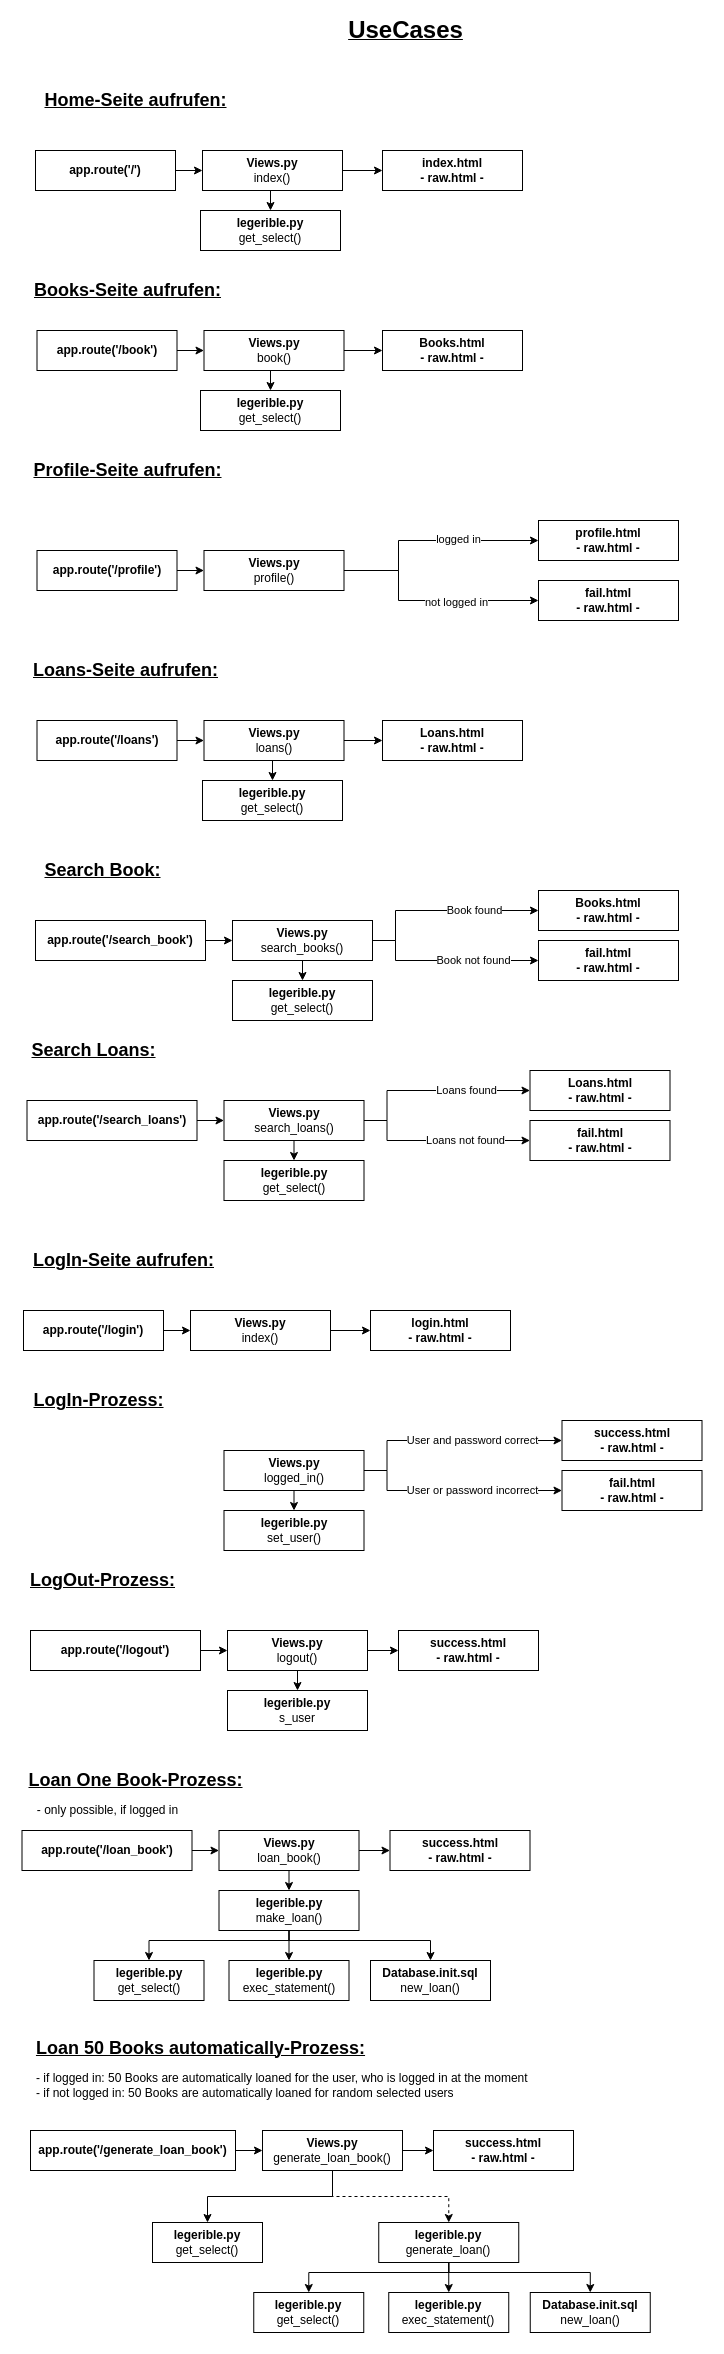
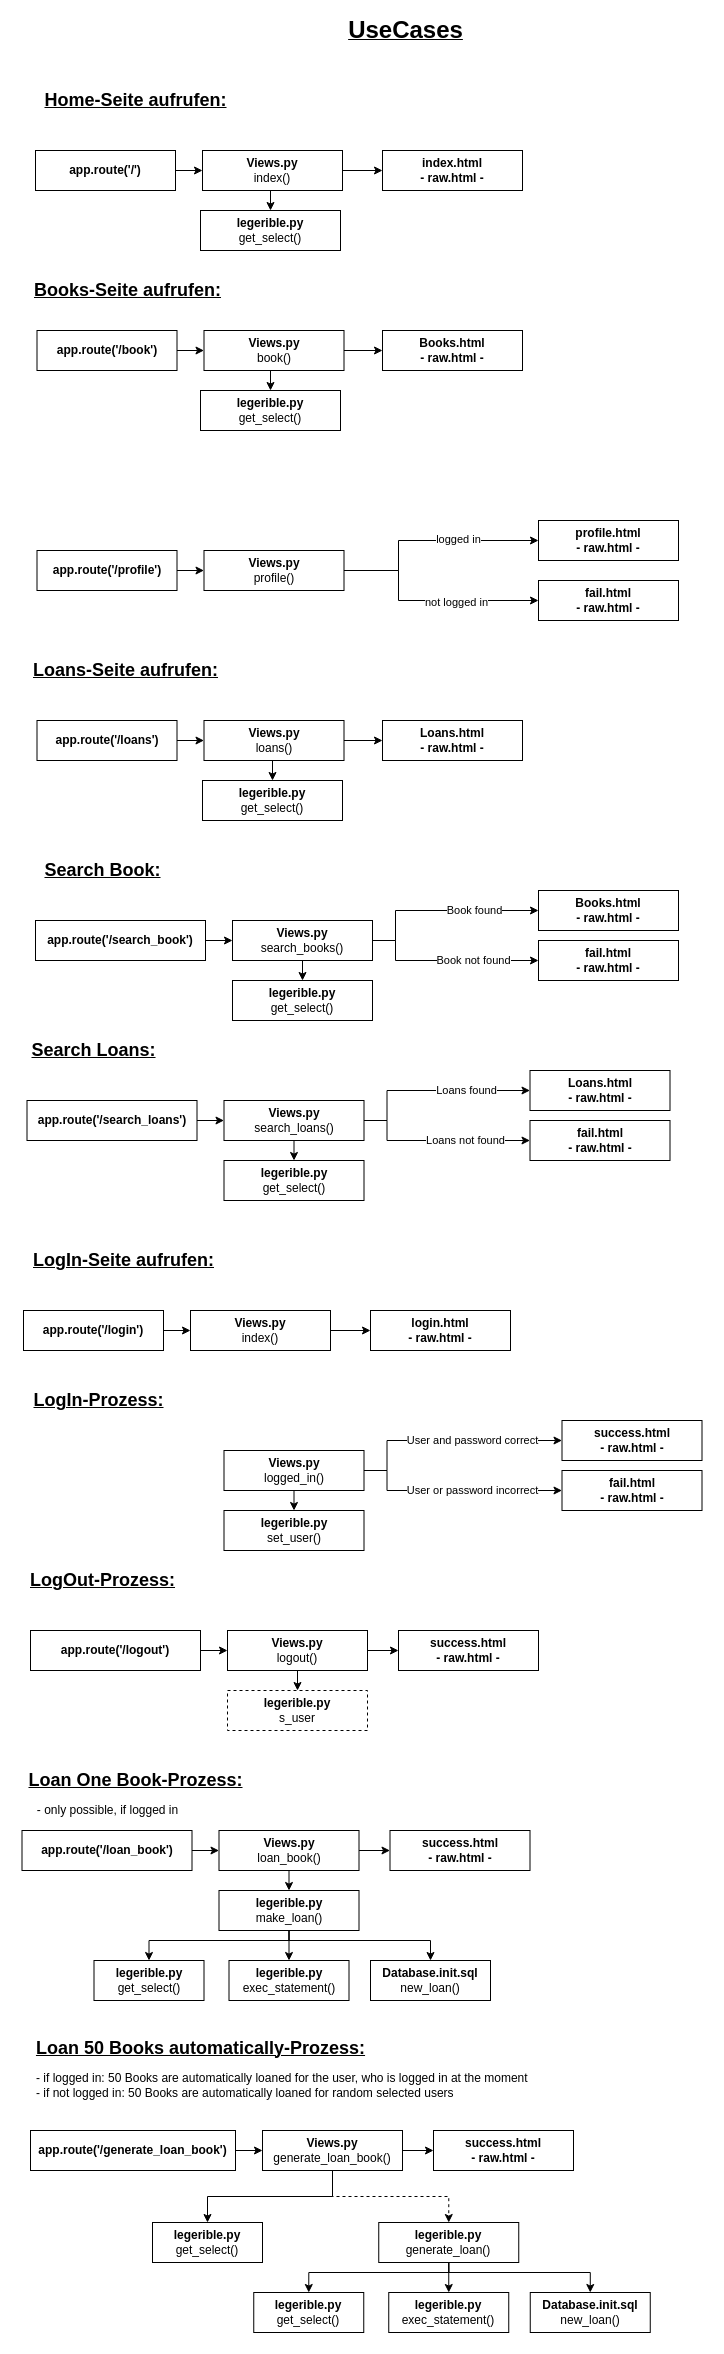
- <mxCell id="19" value="&lt;b&gt;&lt;u&gt;&lt;font style=&quot;font-size: 18px&quot;&gt;Profile-Seite aufrufen:&lt;/font&gt;&lt;/u&gt;&lt;/b&gt;" style="text;html=1;align=center;verticalAlign=middle;resizable=0;points=[];autosize=1;" parent="1" vertex="1"><mxGeometry x="26.5" y="460" width="200" height="20" as="geometry" /></mxCell>
- <mxCell id="76" value="&lt;b&gt;legerible.py&lt;/b&gt;&lt;br&gt;s_user" style="rounded=0;whiteSpace=wrap;html=1;" parent="1" vertex="1"><mxGeometry x="227" y="1690" width="140" height="40" as="geometry" /></mxCell>
+ <mxCell id="76" value="&lt;b&gt;legerible.py&lt;/b&gt;&lt;br&gt;s_user" style="rounded=0;whiteSpace=wrap;html=1;dashed=1;" parent="1" vertex="1"><mxGeometry x="227" y="1690" width="140" height="40" as="geometry" /></mxCell>
